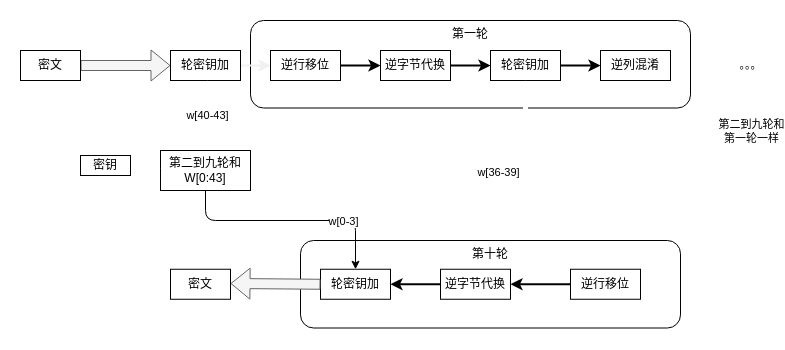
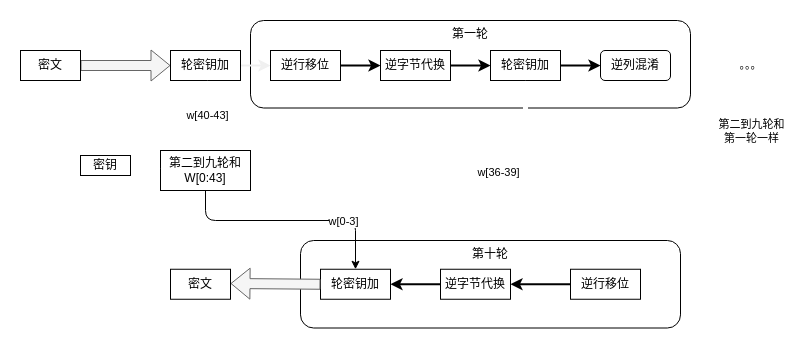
- <mxCell id="13" value="逆列混淆" style="rounded=0;whiteSpace=wrap;html=1;" vertex="1" parent="1"><mxGeometry x="600" y="50" width="70" height="30" as="geometry" /></mxCell>
+ <mxCell id="13" value="逆列混淆" style="whiteSpace=wrap;html=1;rounded=1;" vertex="1" parent="1"><mxGeometry x="600" y="50" width="70" height="30" as="geometry" /></mxCell>
